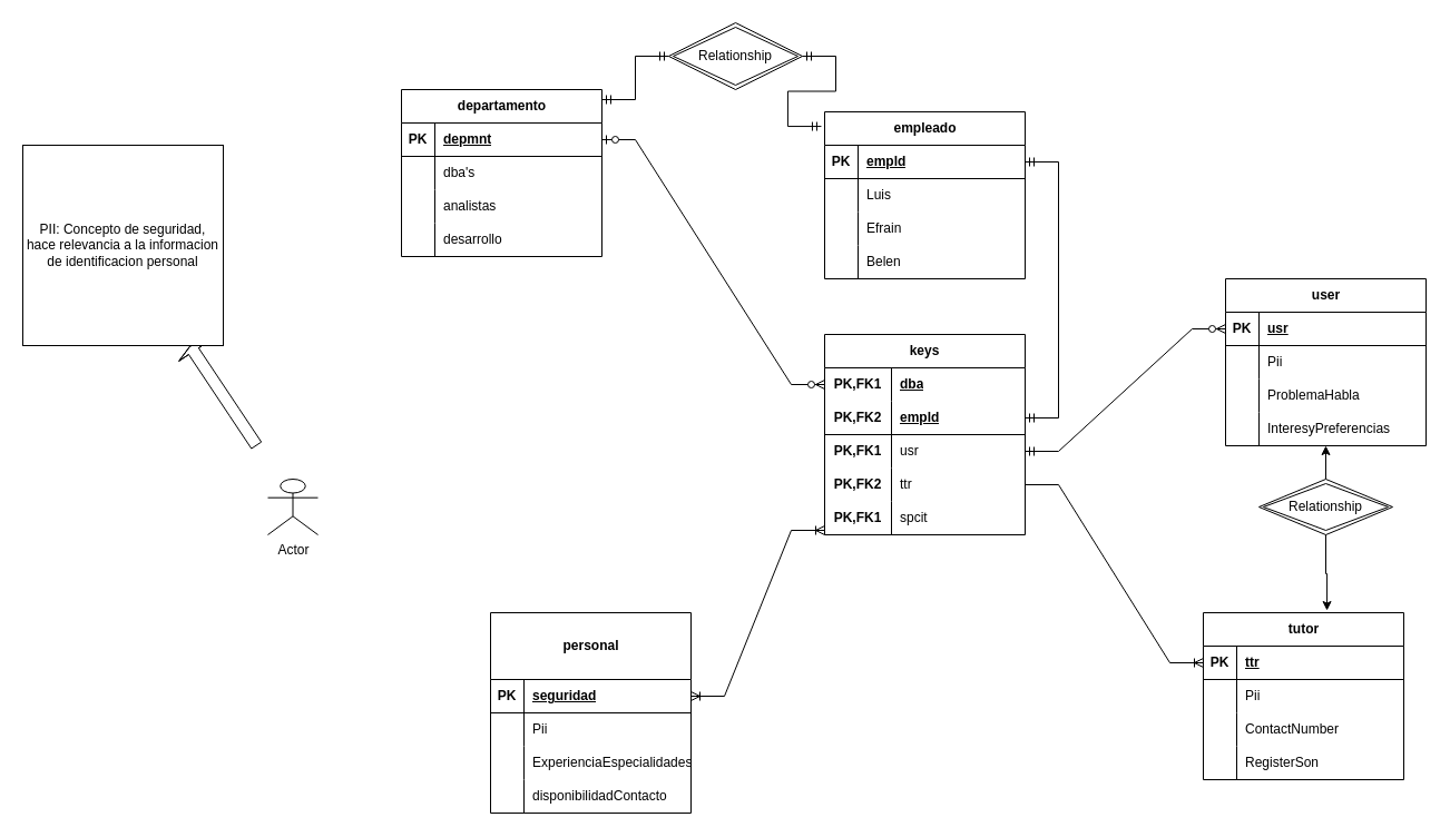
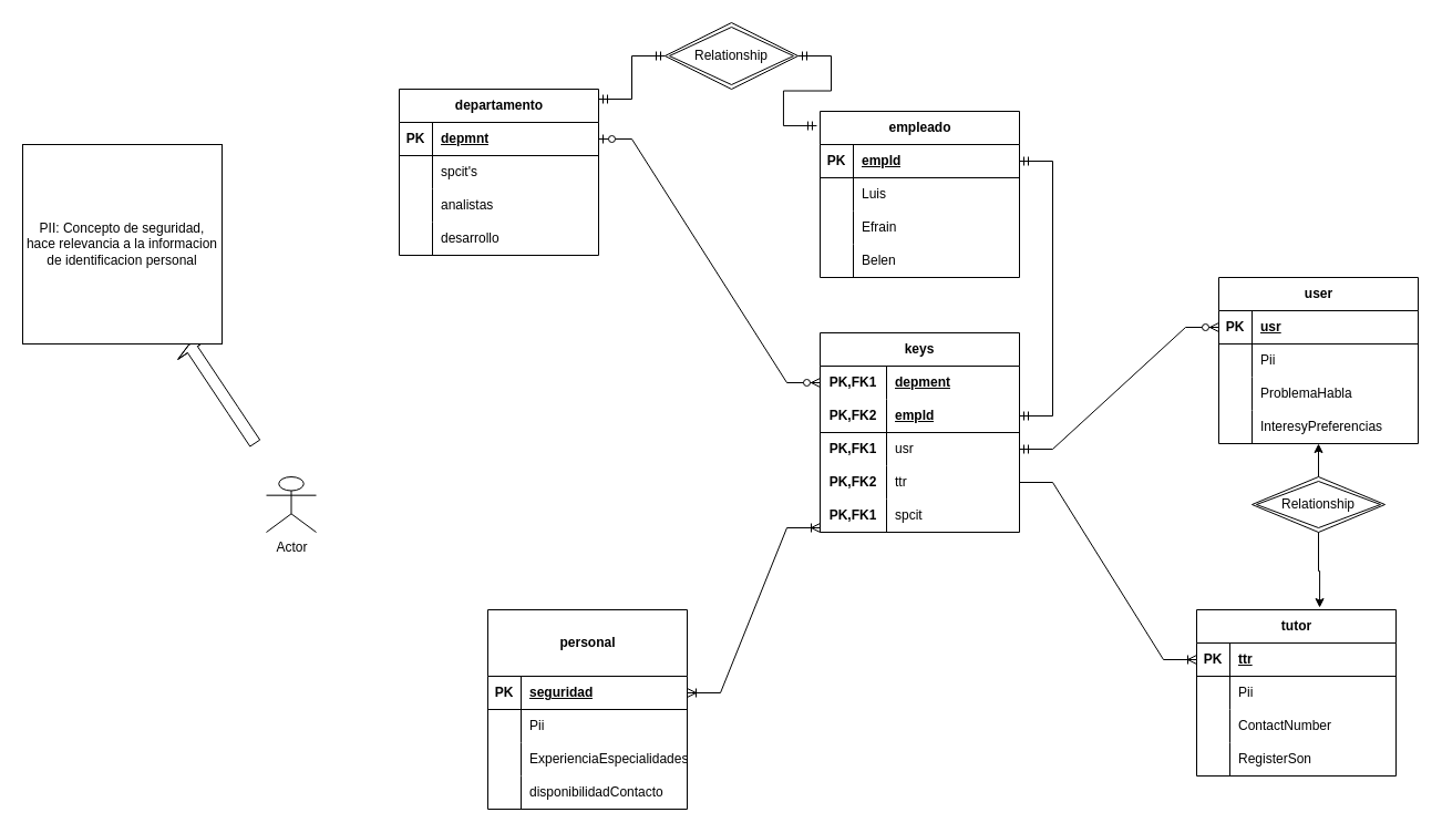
- <mxCell id="60" value="dba's" style="shape=partialRectangle;connectable=0;fillColor=none;top=0;left=0;bottom=0;right=0;align=left;spacingLeft=6;overflow=hidden;whiteSpace=wrap;html=1;" vertex="1" parent="58"><mxGeometry x="30" width="150" height="30" as="geometry"><mxRectangle width="150" height="30" as="alternateBounds" /></mxGeometry></mxCell>
+ <mxCell id="60" value="spcit's" style="shape=partialRectangle;connectable=0;fillColor=none;top=0;left=0;bottom=0;right=0;align=left;spacingLeft=6;overflow=hidden;whiteSpace=wrap;html=1;" vertex="1" parent="58"><mxGeometry x="30" width="150" height="30" as="geometry"><mxRectangle width="150" height="30" as="alternateBounds" /></mxGeometry></mxCell>
- <mxCell id="70" value="dba" style="shape=partialRectangle;connectable=0;fillColor=none;top=0;left=0;bottom=0;right=0;align=left;spacingLeft=6;fontStyle=5;overflow=hidden;html=1;whiteSpace=wrap;" vertex="1" parent="68"><mxGeometry x="60" width="120" height="30" as="geometry"><mxRectangle width="120" height="30" as="alternateBounds" /></mxGeometry></mxCell>
+ <mxCell id="70" value="depment" style="shape=partialRectangle;connectable=0;fillColor=none;top=0;left=0;bottom=0;right=0;align=left;spacingLeft=6;fontStyle=5;overflow=hidden;html=1;whiteSpace=wrap;" vertex="1" parent="68"><mxGeometry x="60" width="120" height="30" as="geometry"><mxRectangle width="120" height="30" as="alternateBounds" /></mxGeometry></mxCell>
